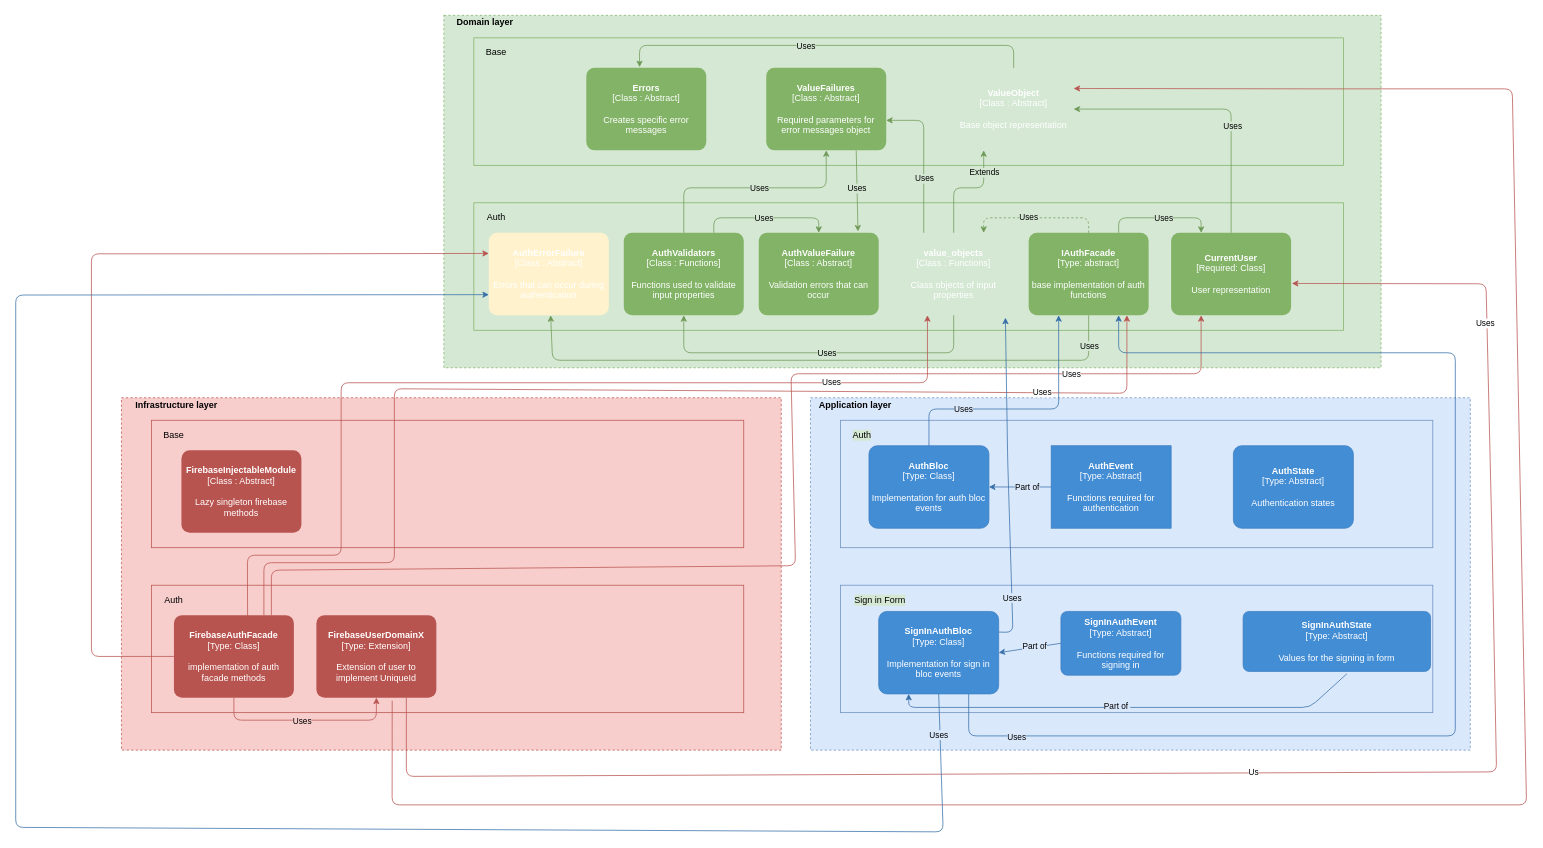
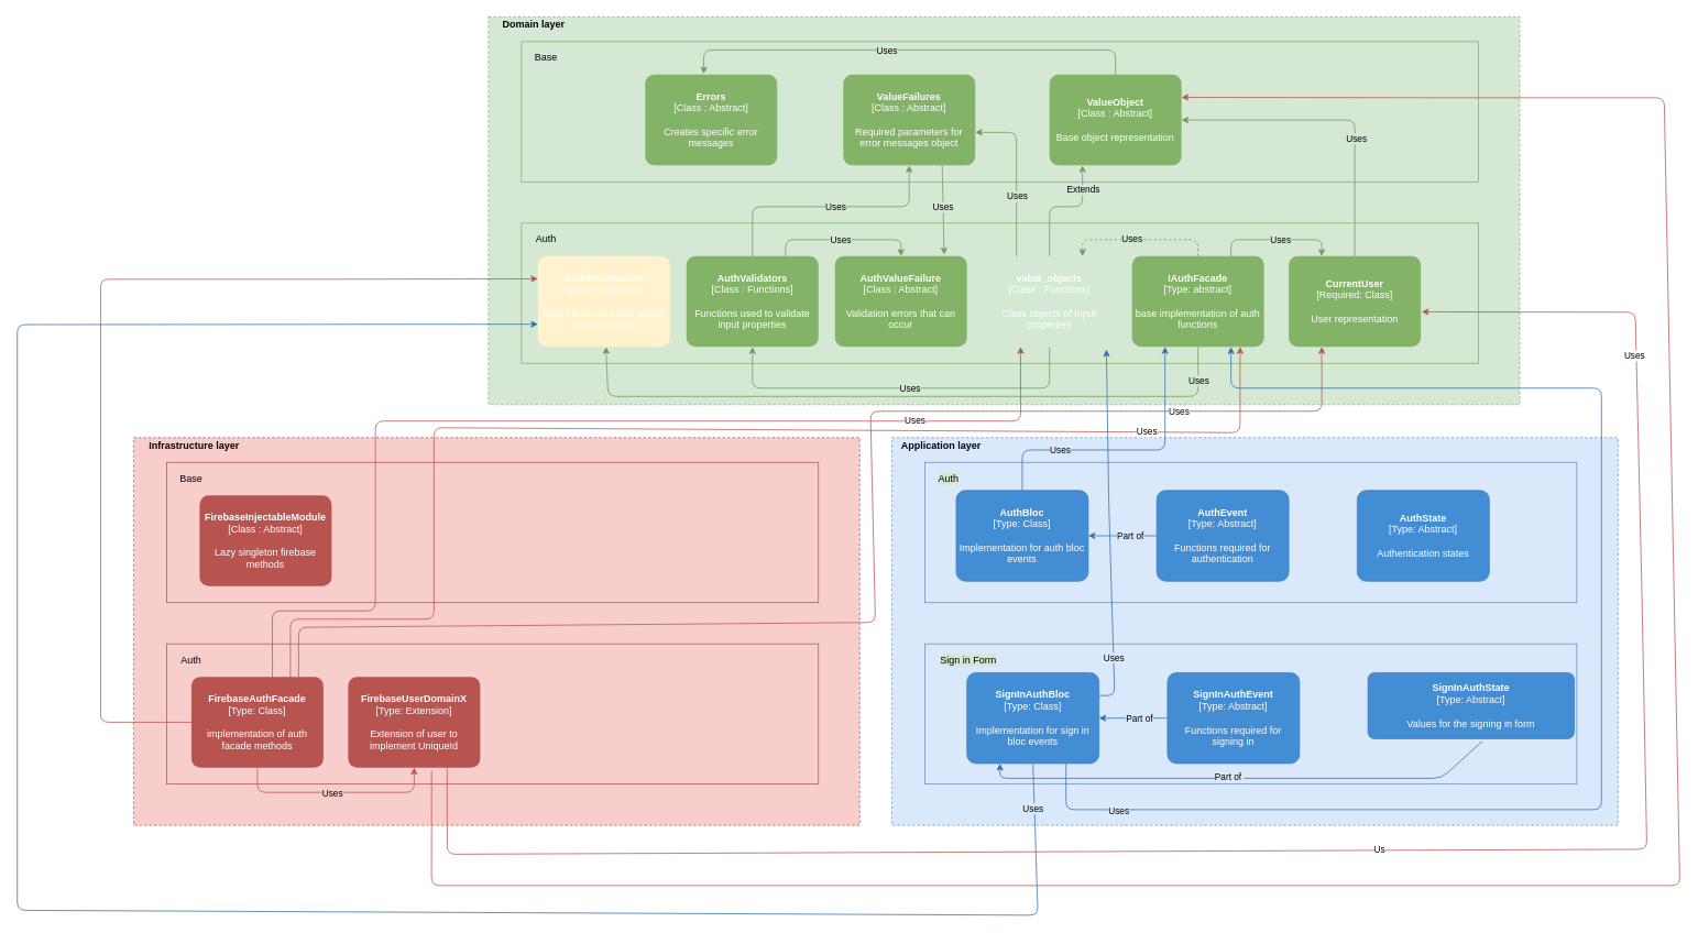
- <mxCell id="10" value="&lt;b&gt;ValueObject&lt;/b&gt;&lt;div&gt;[Class : Abstract]&lt;/div&gt;&lt;br&gt;&lt;div&gt;Base object representation&lt;/div&gt;" style="rounded=1;whiteSpace=wrap;html=1;labelBackgroundColor=none;fontColor=#ffffff;align=center;arcSize=10;metaEdit=1;metaData={&quot;c4Type&quot;:{&quot;editable&quot;:false}};points=[[0.25,0,0],[0.5,0,0],[0.75,0,0],[1,0.25,0],[1,0.5,0],[1,0.75,0],[0.75,1,0],[0.5,1,0],[0.25,1,0],[0,0.75,0],[0,0.5,0],[0,0.25,0]];strokeColor=none;fillColor=#d5e8d4;" vertex="1" parent="1"><mxGeometry x="1271" y="90" width="160" height="110.0" as="geometry" /></mxCell>
+ <mxCell id="10" value="&lt;b&gt;ValueObject&lt;/b&gt;&lt;div&gt;[Class : Abstract]&lt;/div&gt;&lt;br&gt;&lt;div&gt;Base object representation&lt;/div&gt;" style="rounded=1;whiteSpace=wrap;html=1;labelBackgroundColor=none;fontColor=#ffffff;align=center;arcSize=10;metaEdit=1;metaData={&quot;c4Type&quot;:{&quot;editable&quot;:false}};points=[[0.25,0,0],[0.5,0,0],[0.75,0,0],[1,0.25,0],[1,0.5,0],[1,0.75,0],[0.75,1,0],[0.5,1,0],[0.25,1,0],[0,0.75,0],[0,0.5,0],[0,0.25,0]];strokeColor=none;fillColor=#82B366;" vertex="1" parent="1"><mxGeometry x="1271" y="90" width="160" height="110.0" as="geometry" /></mxCell>
- <mxCell id="66" value="&lt;b&gt;AuthEvent&lt;/b&gt;&lt;div&gt;[Type: Abstract]&lt;/div&gt;&lt;br&gt;&lt;div&gt;Functions required for authentication&lt;/div&gt;" style="whiteSpace=wrap;html=1;labelBackgroundColor=none;fillColor=#438DD5;fontColor=#ffffff;align=center;arcSize=10;strokeColor=#3C7FC0;metaEdit=1;metaData={&quot;c4Type&quot;:{&quot;editable&quot;:false}};points=[[0.25,0,0],[0.5,0,0],[0.75,0,0],[1,0.25,0],[1,0.5,0],[1,0.75,0],[0.75,1,0],[0.5,1,0],[0.25,1,0],[0,0.75,0],[0,0.5,0],[0,0.25,0]];rounded=0;" vertex="1" parent="1"><mxGeometry x="1401" y="594" width="160" height="110.0" as="geometry" /></mxCell>
+ <mxCell id="66" value="&lt;b&gt;AuthEvent&lt;/b&gt;&lt;div&gt;[Type: Abstract]&lt;/div&gt;&lt;br&gt;&lt;div&gt;Functions required for authentication&lt;/div&gt;" style="rounded=1;whiteSpace=wrap;html=1;labelBackgroundColor=none;fillColor=#438DD5;fontColor=#ffffff;align=center;arcSize=10;strokeColor=#3C7FC0;metaEdit=1;metaData={&quot;c4Type&quot;:{&quot;editable&quot;:false}};points=[[0.25,0,0],[0.5,0,0],[0.75,0,0],[1,0.25,0],[1,0.5,0],[1,0.75,0],[0.75,1,0],[0.5,1,0],[0.25,1,0],[0,0.75,0],[0,0.5,0],[0,0.25,0]];" vertex="1" parent="1"><mxGeometry x="1401" y="594" width="160" height="110.0" as="geometry" /></mxCell>
- <mxCell id="69" value="&lt;b&gt;SignInAuthEvent&lt;/b&gt;&lt;div&gt;[Type: Abstract]&lt;/div&gt;&lt;br&gt;&lt;div&gt;Functions required for signing in&lt;/div&gt;" style="rounded=1;whiteSpace=wrap;html=1;labelBackgroundColor=none;fillColor=#438DD5;fontColor=#ffffff;align=center;arcSize=10;strokeColor=#3C7FC0;metaEdit=1;metaData={&quot;c4Type&quot;:{&quot;editable&quot;:false}};points=[[0.25,0,0],[0.5,0,0],[0.75,0,0],[1,0.25,0],[1,0.5,0],[1,0.75,0],[0.75,1,0],[0.5,1,0],[0.25,1,0],[0,0.75,0],[0,0.5,0],[0,0.25,0]];" vertex="1" parent="1"><mxGeometry x="1414" y="815" width="160" height="85" as="geometry" /></mxCell>
+ <mxCell id="69" value="&lt;b&gt;SignInAuthEvent&lt;/b&gt;&lt;div&gt;[Type: Abstract]&lt;/div&gt;&lt;br&gt;&lt;div&gt;Functions required for signing in&lt;/div&gt;" style="rounded=1;whiteSpace=wrap;html=1;labelBackgroundColor=none;fillColor=#438DD5;fontColor=#ffffff;align=center;arcSize=10;strokeColor=#3C7FC0;metaEdit=1;metaData={&quot;c4Type&quot;:{&quot;editable&quot;:false}};points=[[0.25,0,0],[0.5,0,0],[0.75,0,0],[1,0.25,0],[1,0.5,0],[1,0.75,0],[0.75,1,0],[0.5,1,0],[0.25,1,0],[0,0.75,0],[0,0.5,0],[0,0.25,0]];" vertex="1" parent="1"><mxGeometry x="1414" y="815" width="160" height="110.0" as="geometry" /></mxCell>
